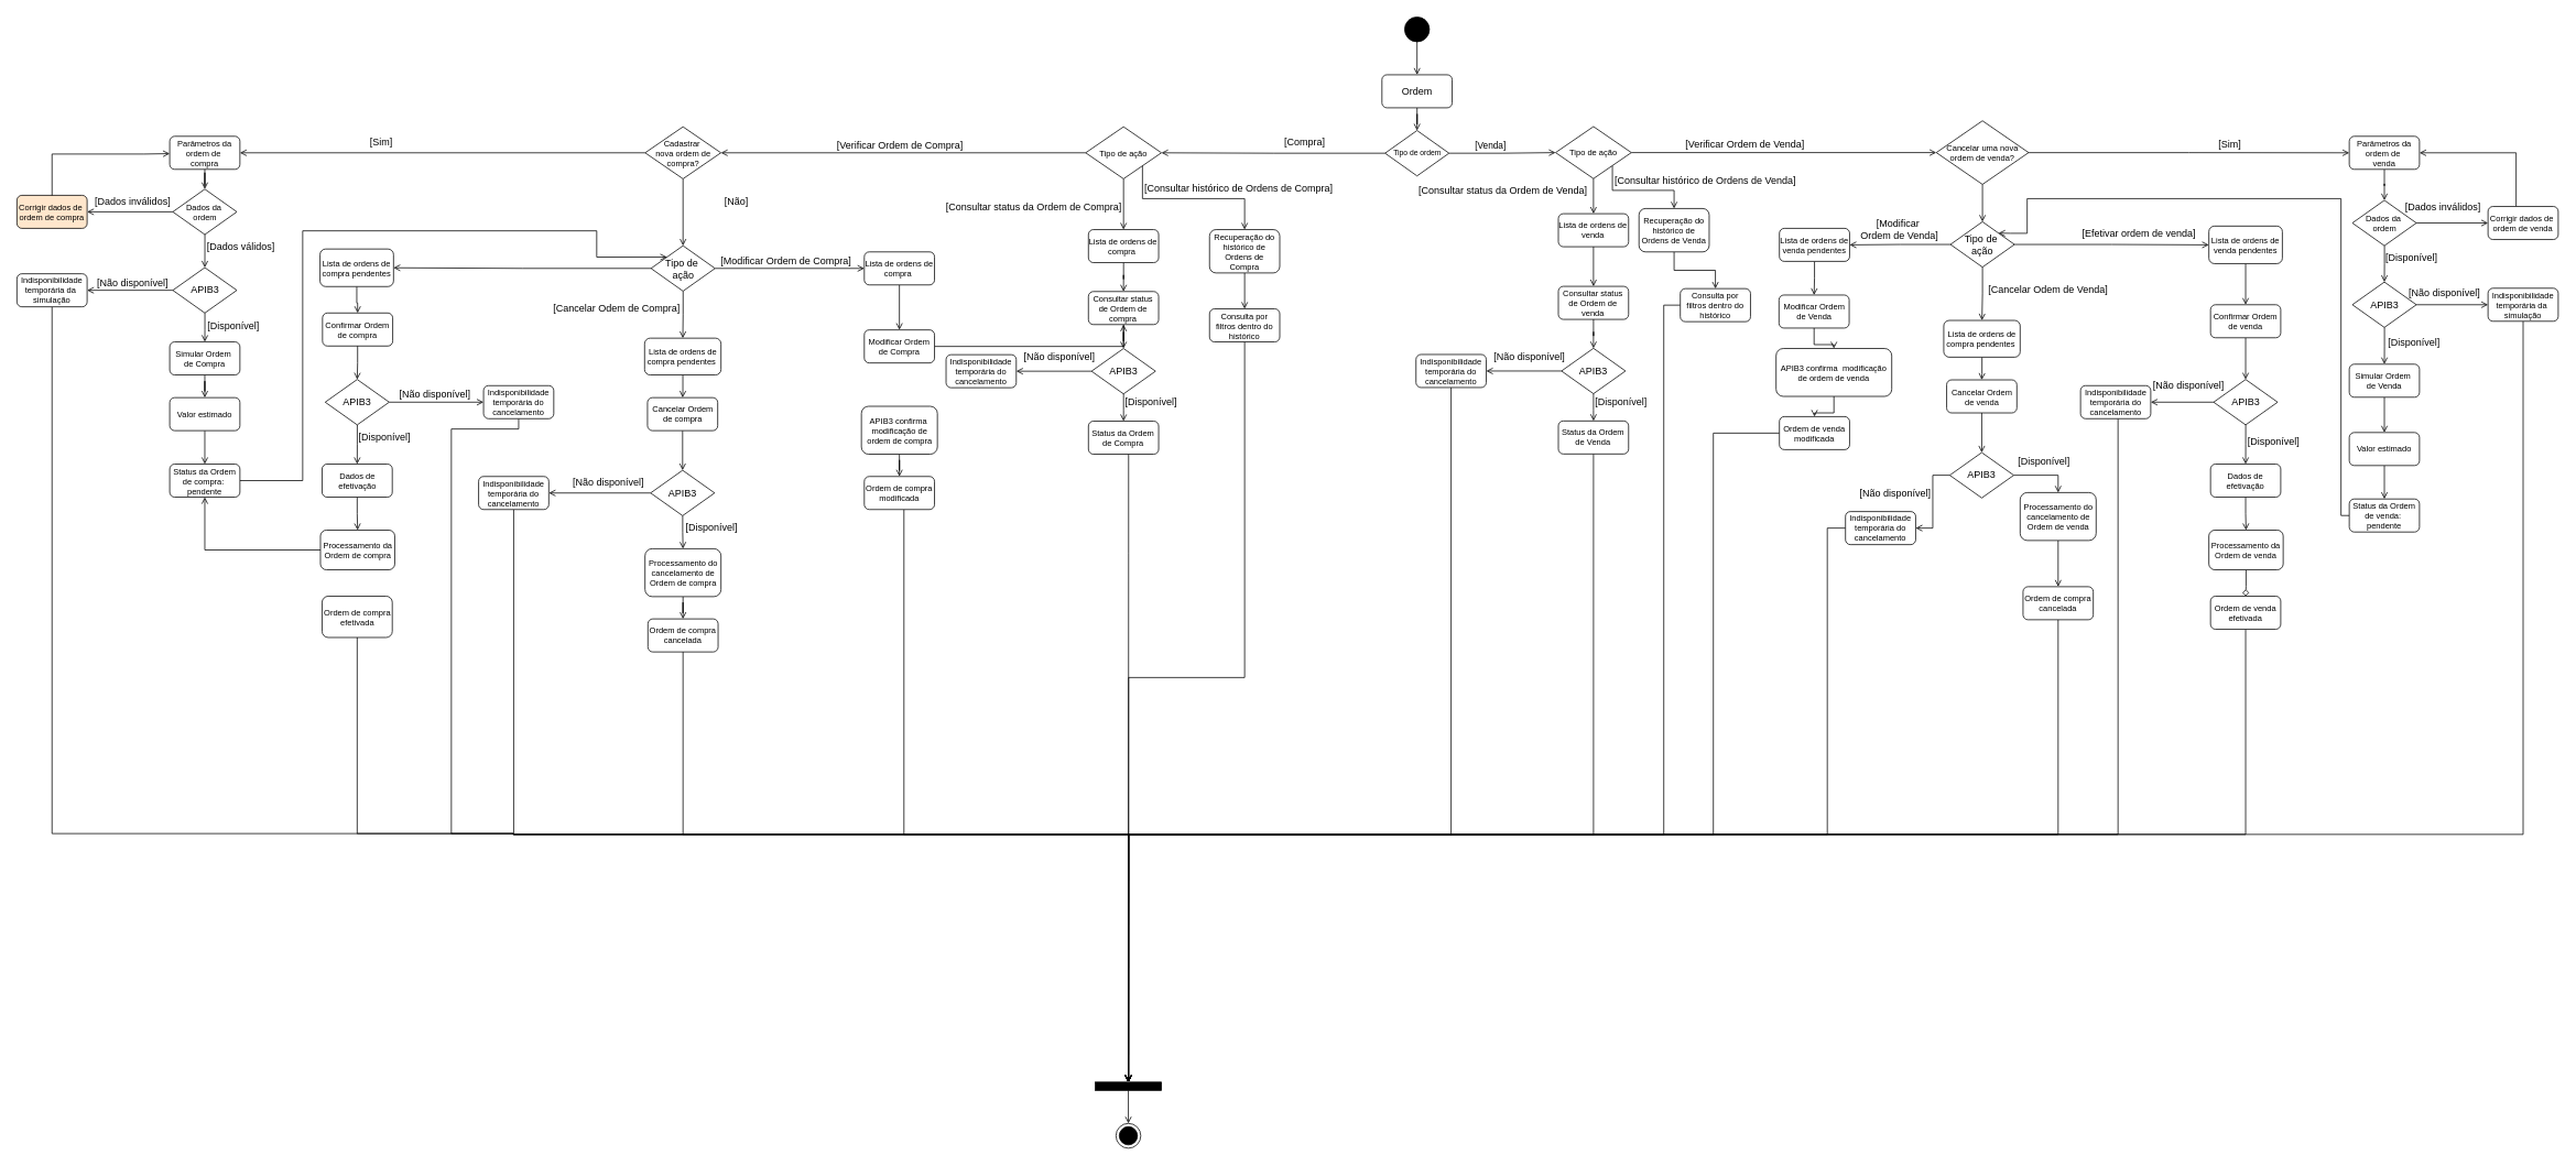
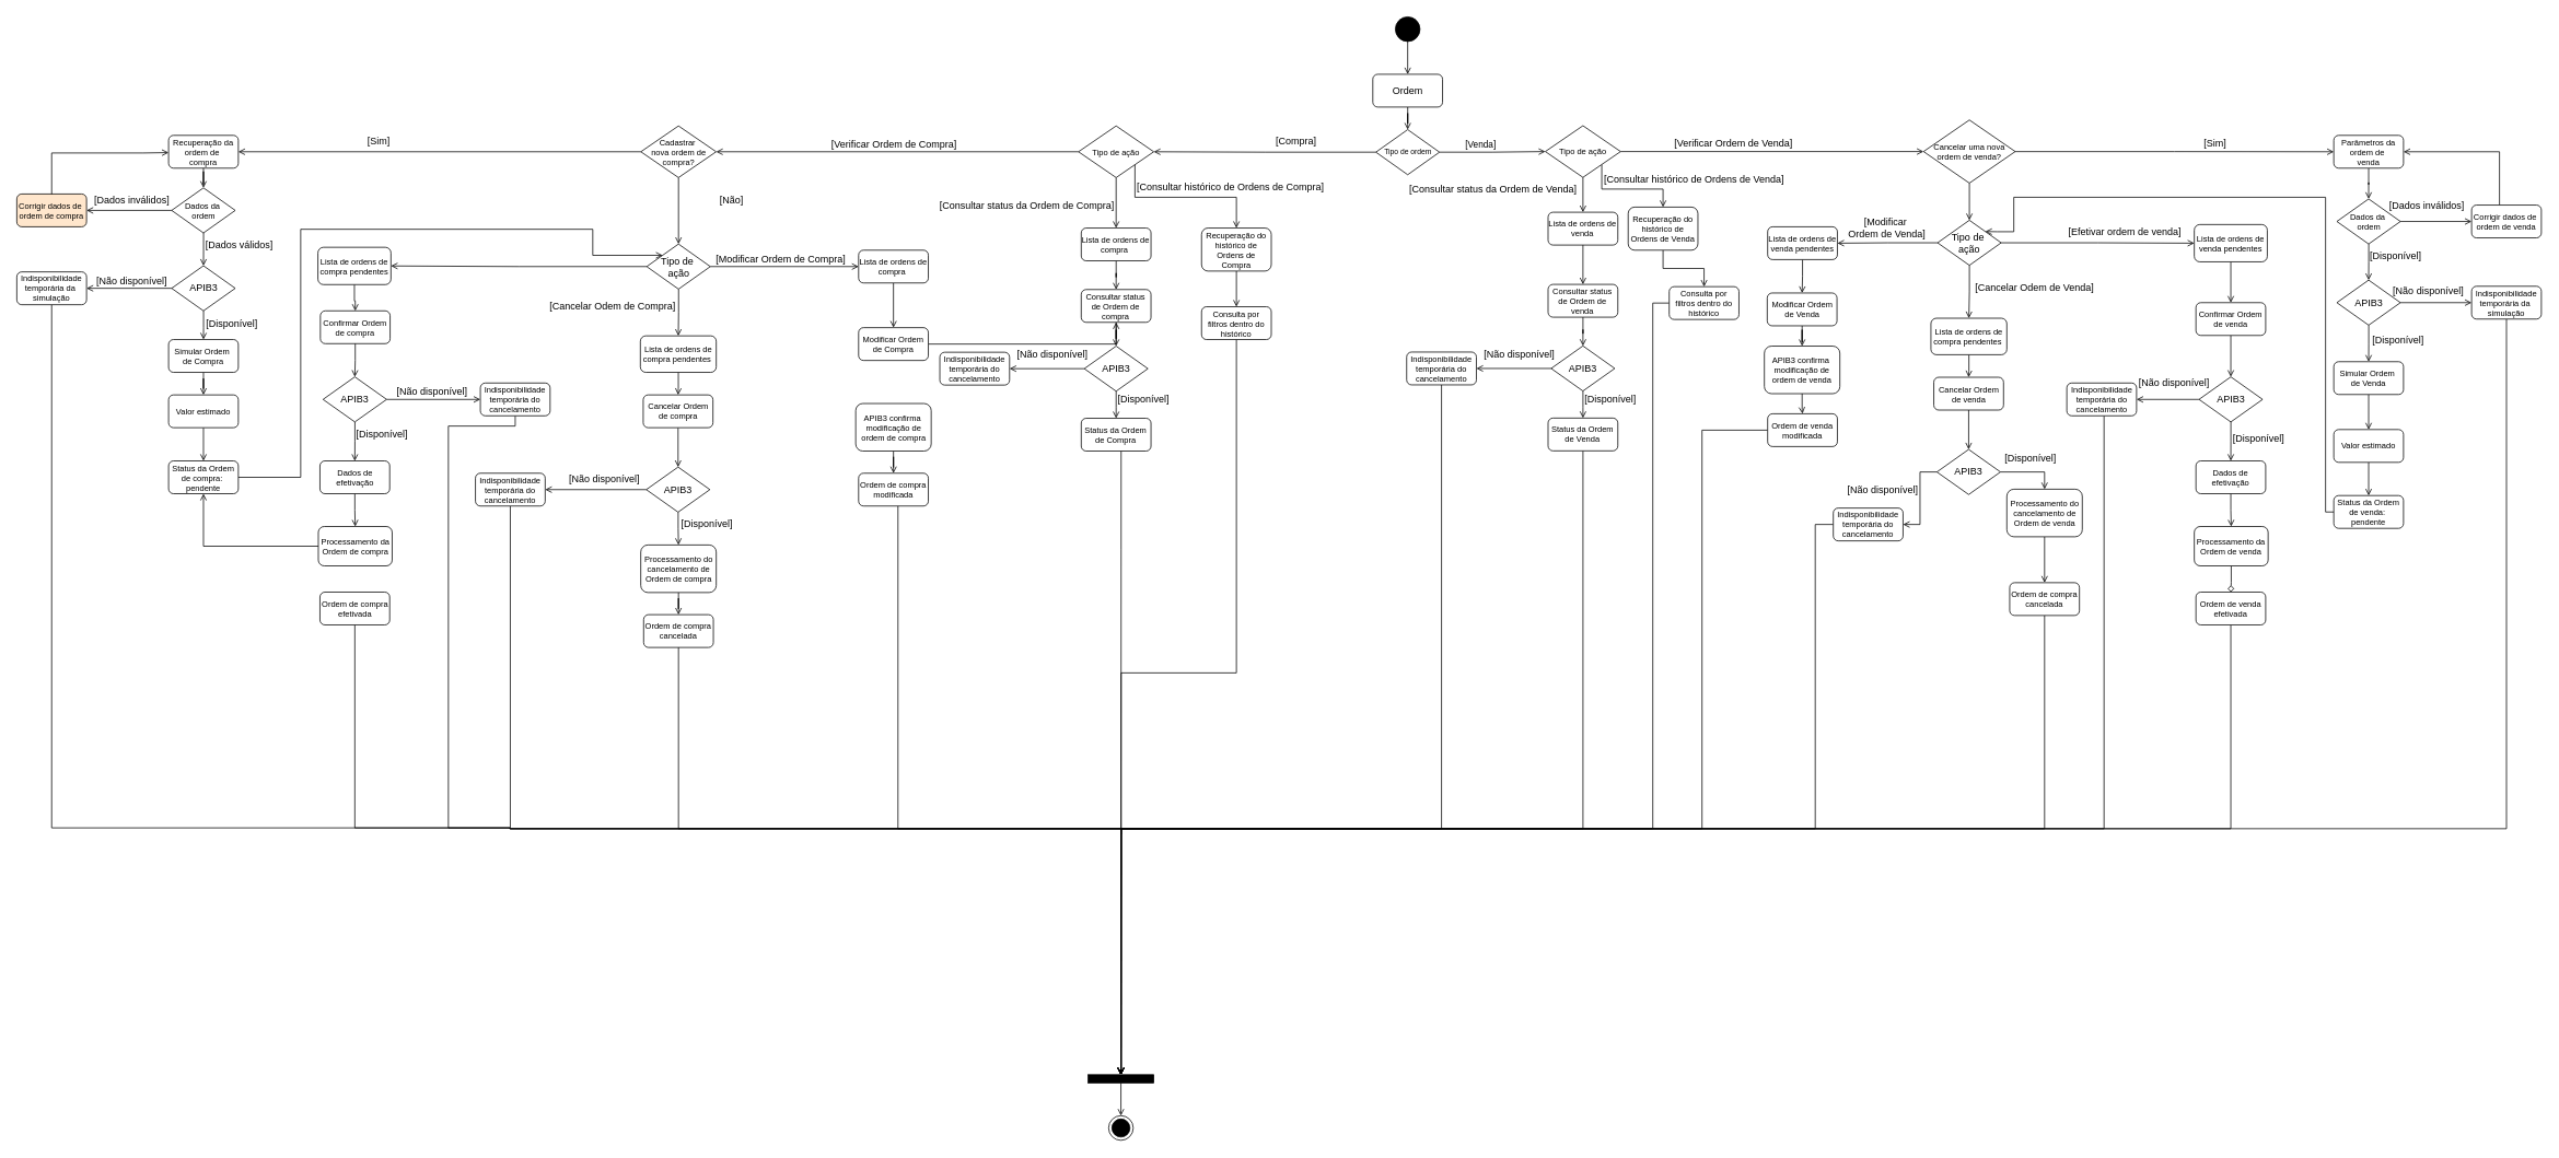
- <mxCell id="9" value="Parâmetros da&lt;div style=&quot;font-size: 10px;&quot;&gt;ordem de&amp;nbsp;&lt;/div&gt;&lt;div style=&quot;font-size: 10px;&quot;&gt;compra&lt;/div&gt;" style="rounded=1;whiteSpace=wrap;html=1;fontSize=10;" parent="1" vertex="1"><mxGeometry x="205" y="164.5" width="85" height="40" as="geometry" /></mxCell>
+ <mxCell id="9" value="Recuperação da&lt;div style=&quot;font-size: 10px;&quot;&gt;ordem de&amp;nbsp;&lt;/div&gt;&lt;div style=&quot;font-size: 10px;&quot;&gt;compra&lt;/div&gt;" style="rounded=1;whiteSpace=wrap;html=1;fontSize=10;" parent="1" vertex="1"><mxGeometry x="205" y="164.5" width="85" height="40" as="geometry" /></mxCell>
- <mxCell id="188" value="APIB3 confirma&amp;nbsp; modificação de ordem de venda" style="rounded=1;whiteSpace=wrap;html=1;fontSize=10;" vertex="1" parent="1"><mxGeometry x="2150" y="421.5" width="140" height="58" as="geometry" /></mxCell>
+ <mxCell id="188" value="APIB3 confirma&amp;nbsp; modificação de ordem de venda" style="rounded=1;whiteSpace=wrap;html=1;fontSize=10;" vertex="1" parent="1"><mxGeometry x="2150" y="421.5" width="92" height="58" as="geometry" /></mxCell>
- <mxCell id="41" value="Ordem de compra efetivada" style="rounded=1;whiteSpace=wrap;html=1;fontSize=10;" vertex="1" parent="1"><mxGeometry x="389.5" y="721.5" width="85" height="50" as="geometry" /></mxCell>
+ <mxCell id="41" value="Ordem de compra efetivada" style="rounded=1;whiteSpace=wrap;html=1;fontSize=10;" vertex="1" parent="1"><mxGeometry x="389.5" y="721.5" width="85" height="40" as="geometry" /></mxCell>
